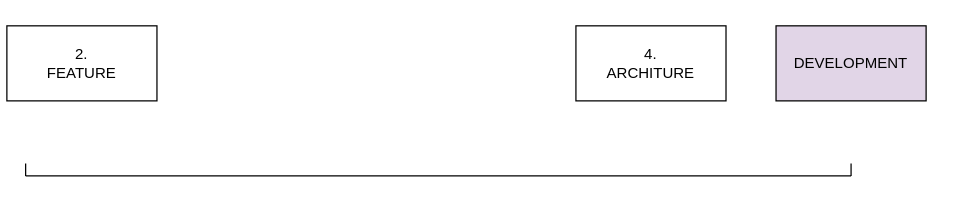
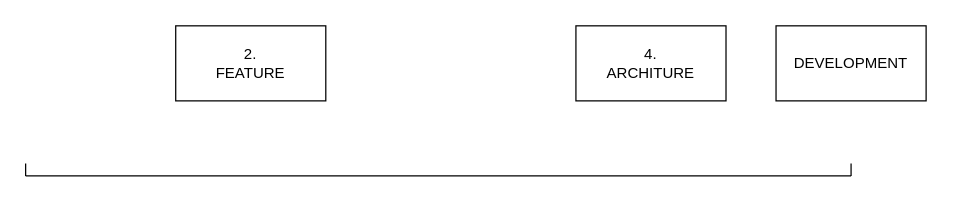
- <mxCell id="2" value="2.&lt;br&gt;FEATURE" style="rounded=0;whiteSpace=wrap;html=1;" vertex="1" parent="1"><mxGeometry x="5" y="20" width="120" height="60" as="geometry" /></mxCell>
+ <mxCell id="2" value="2.&lt;br&gt;FEATURE" style="rounded=0;whiteSpace=wrap;html=1;" vertex="1" parent="1"><mxGeometry x="140" y="20" width="120" height="60" as="geometry" /></mxCell>
- <mxCell id="4" value="DEVELOPMENT" style="rounded=0;whiteSpace=wrap;html=1;fillColor=#e1d5e7;" vertex="1" parent="1"><mxGeometry x="620" y="20" width="120" height="60" as="geometry" /></mxCell>
+ <mxCell id="4" value="DEVELOPMENT" style="rounded=0;whiteSpace=wrap;html=1;" vertex="1" parent="1"><mxGeometry x="620" y="20" width="120" height="60" as="geometry" /></mxCell>
